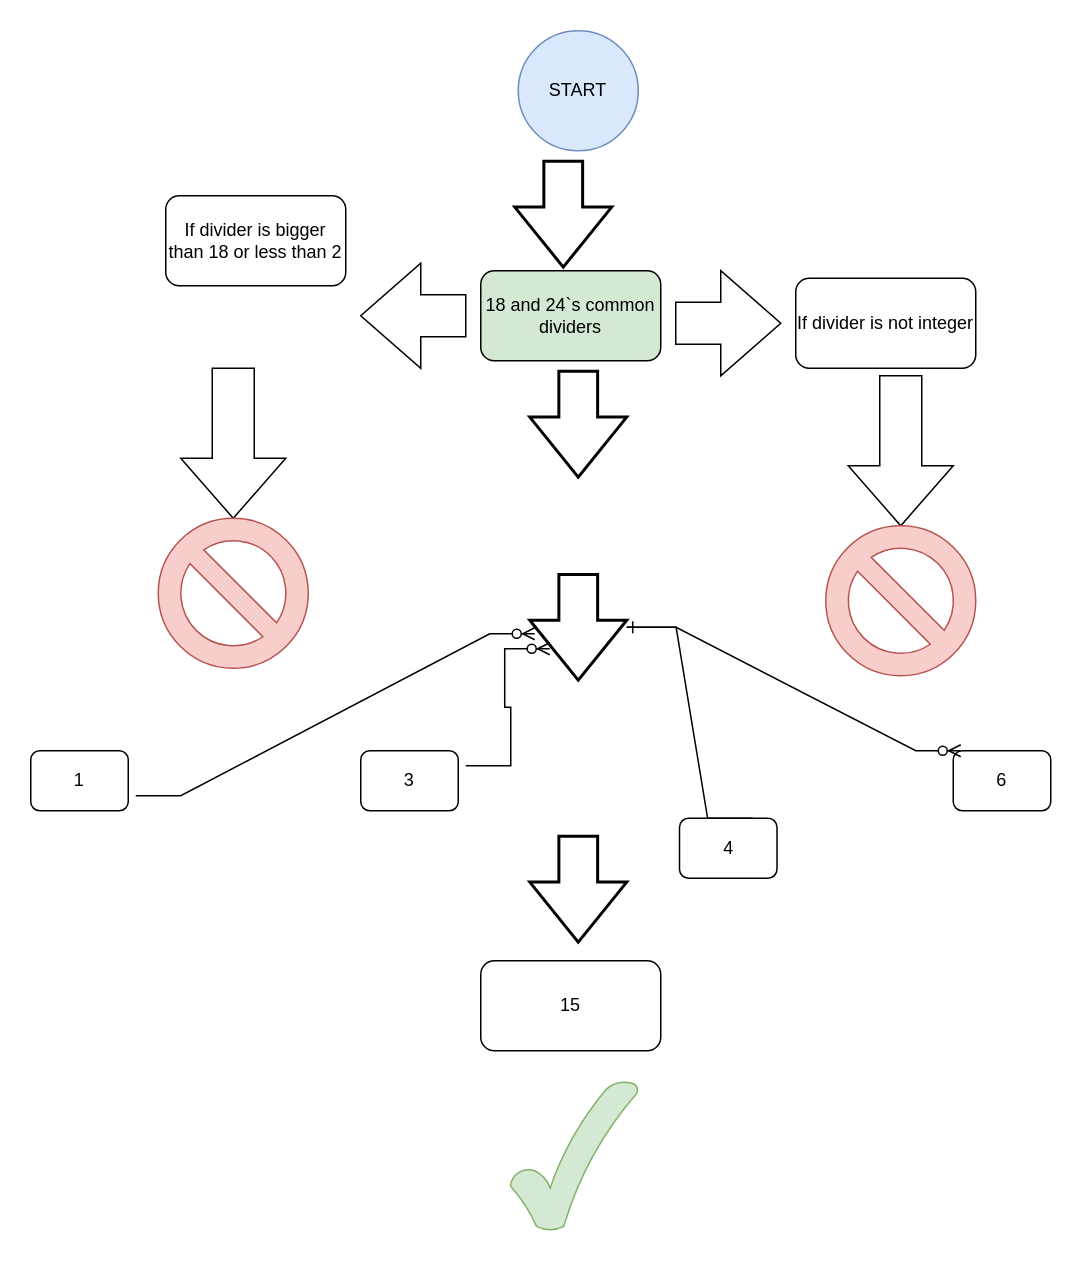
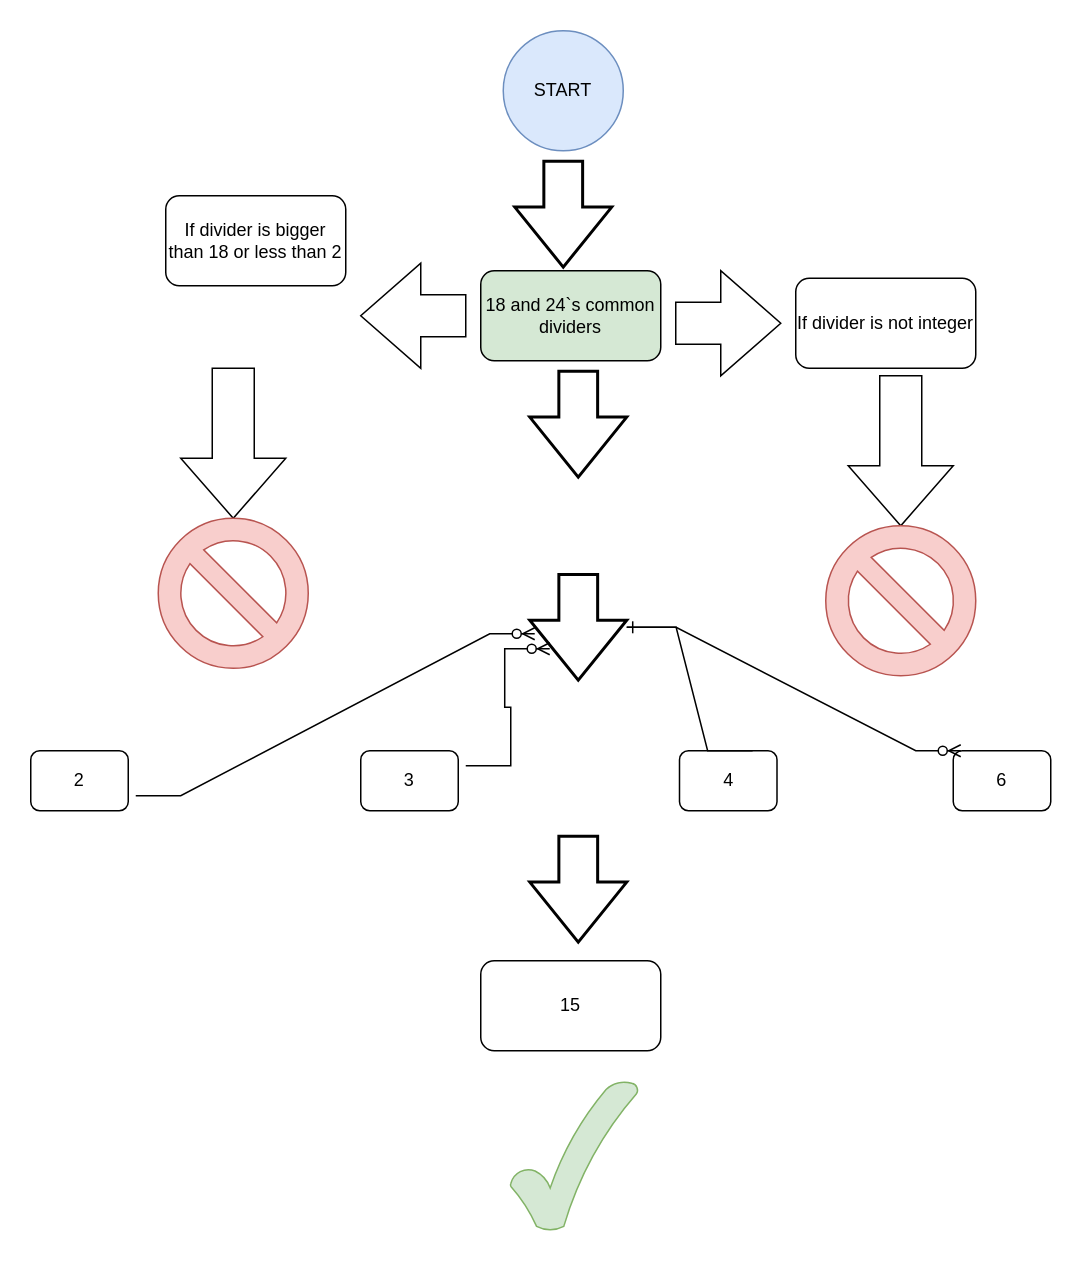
- <mxCell id="2" value="START" style="ellipse;whiteSpace=wrap;html=1;aspect=fixed;fillColor=#dae8fc;strokeColor=#6c8ebf;" vertex="1" parent="1"><mxGeometry x="345" y="20" width="80" height="80" as="geometry" /></mxCell>
+ <mxCell id="2" value="START" style="ellipse;whiteSpace=wrap;html=1;aspect=fixed;fillColor=#dae8fc;strokeColor=#6c8ebf;" vertex="1" parent="1"><mxGeometry x="335" width="80" height="80" as="geometry" y="20" /></mxCell>
- <mxCell id="15" value="1" style="rounded=1;whiteSpace=wrap;html=1;" vertex="1" parent="1"><mxGeometry x="20" y="500" width="65" height="40" as="geometry" /></mxCell>
+ <mxCell id="15" value="2" style="rounded=1;whiteSpace=wrap;html=1;" vertex="1" parent="1"><mxGeometry x="20" y="500" width="65" height="40" as="geometry" /></mxCell>
- <mxCell id="18" value="4" style="rounded=1;whiteSpace=wrap;html=1;" vertex="1" parent="1"><mxGeometry x="452.5" y="545" width="65" height="40" as="geometry" /></mxCell>
+ <mxCell id="18" value="4" style="rounded=1;whiteSpace=wrap;html=1;" vertex="1" parent="1"><mxGeometry x="452.5" y="500" width="65" height="40" as="geometry" /></mxCell>
